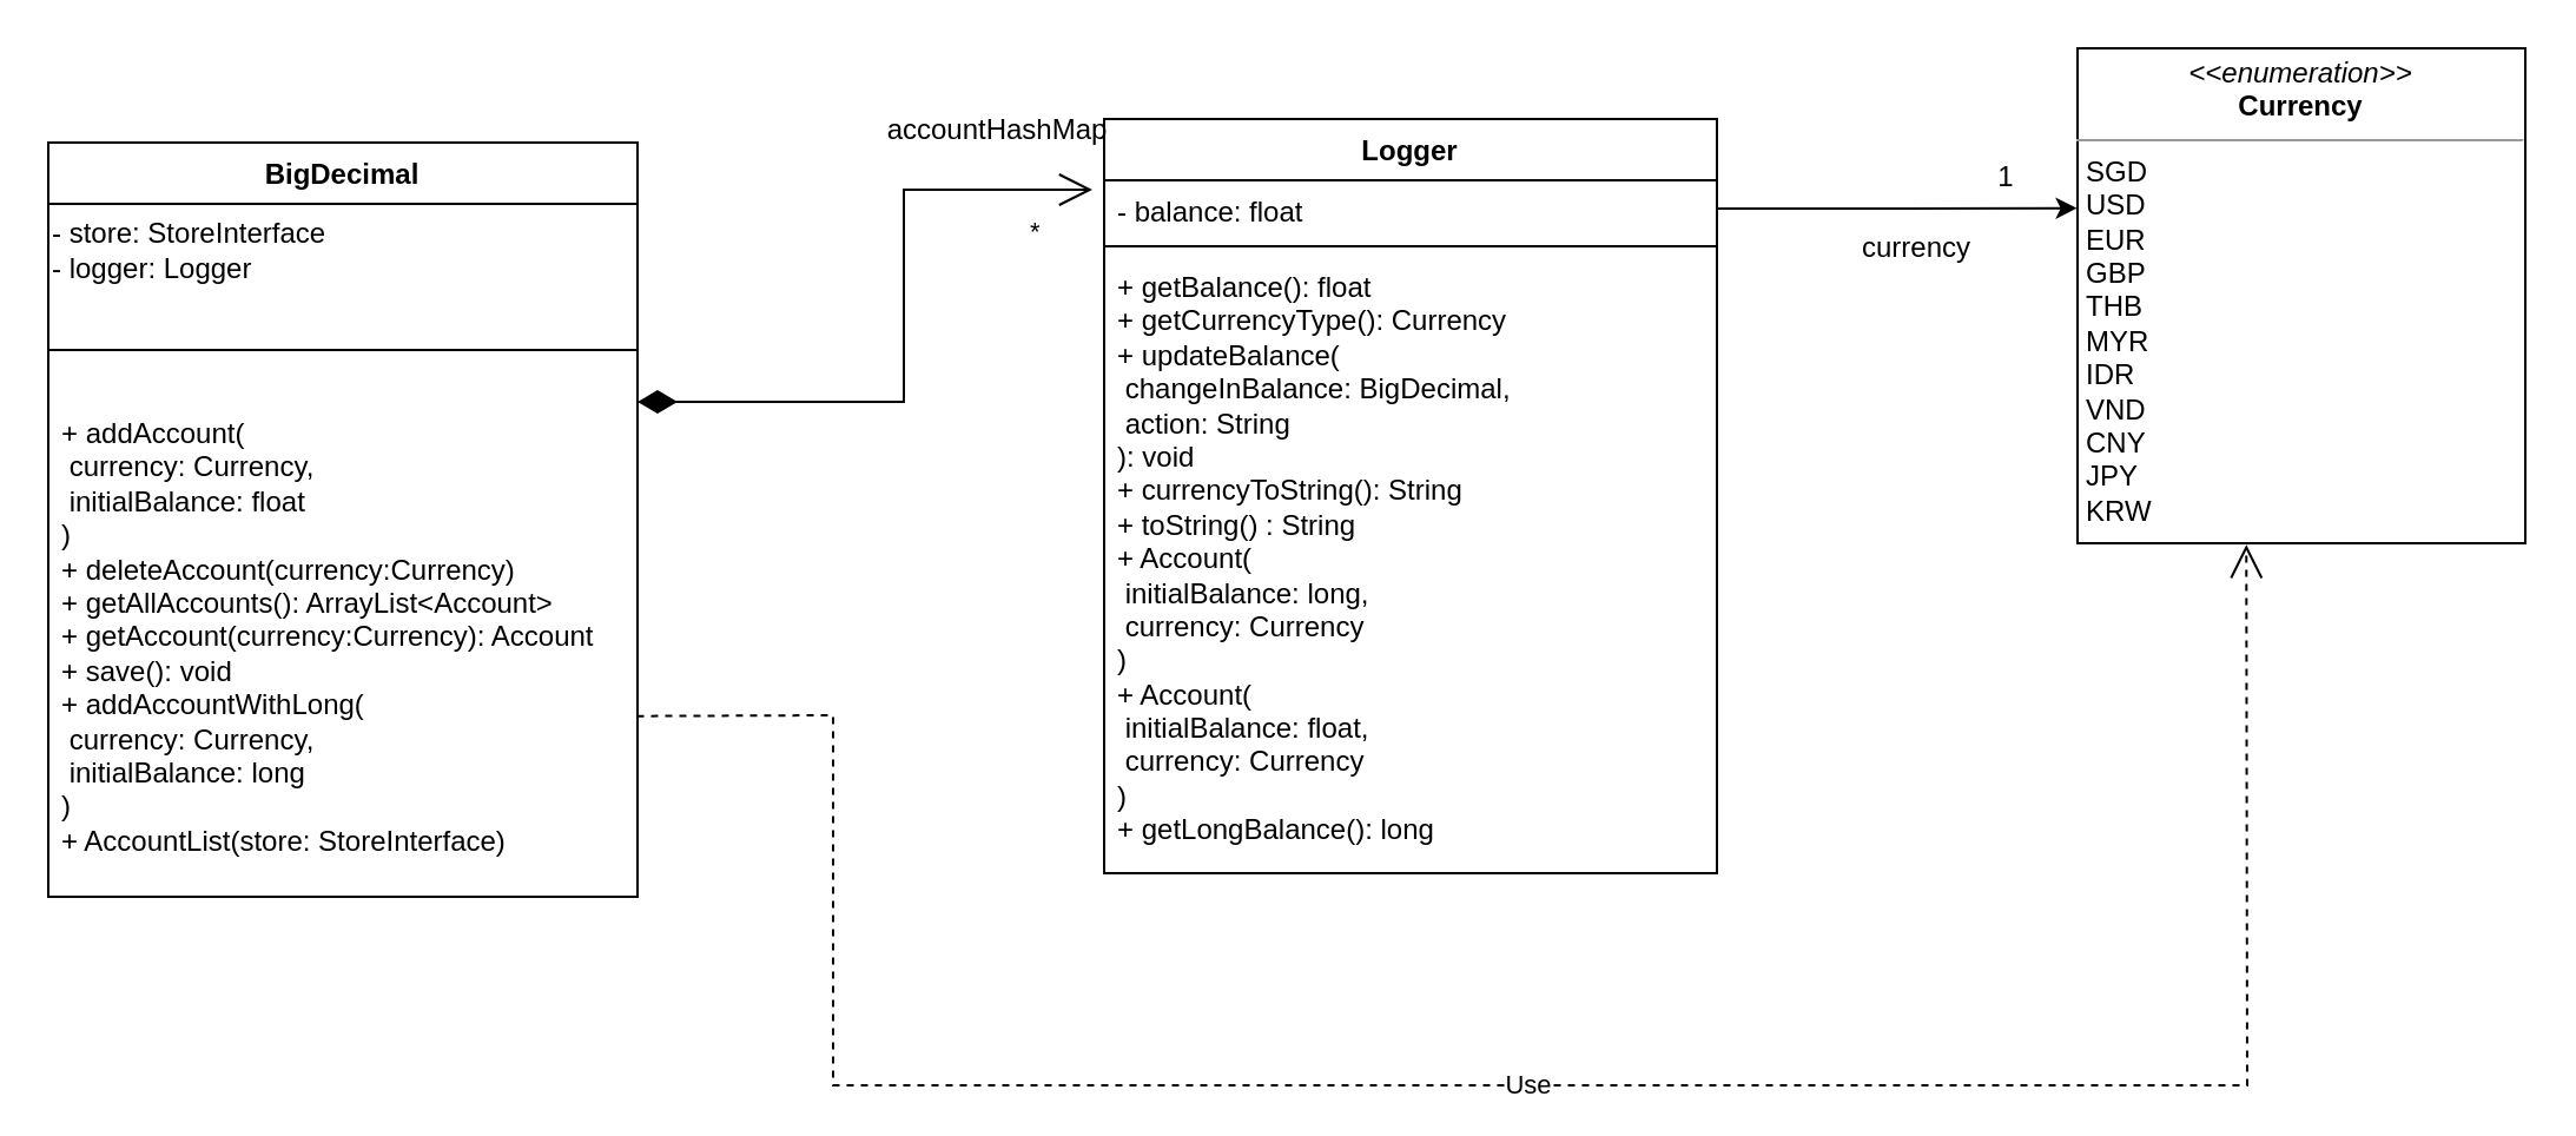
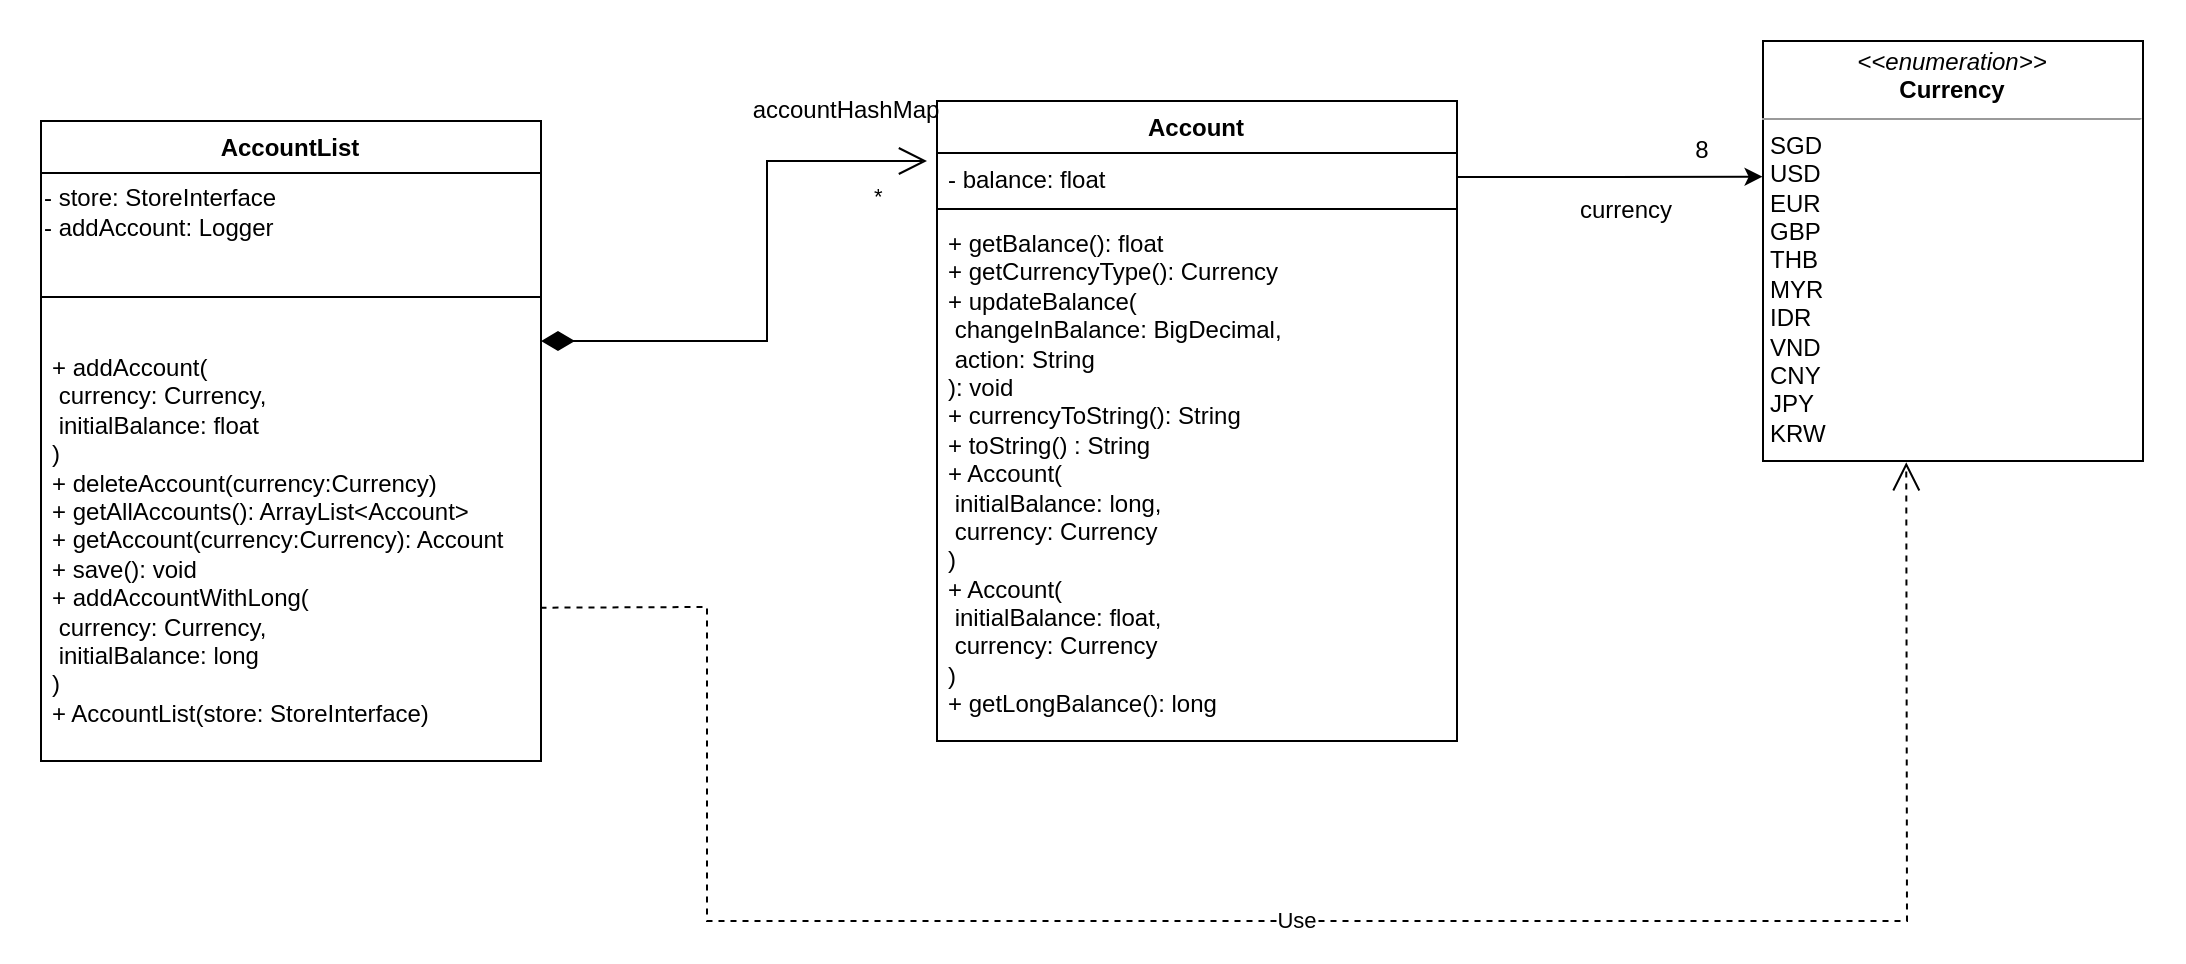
- <mxCell id="2" value="Logger" style="swimlane;fontStyle=1;align=center;verticalAlign=top;childLayout=stackLayout;horizontal=1;startSize=26;horizontalStack=0;resizeParent=1;resizeParentMax=0;resizeLast=0;collapsible=1;marginBottom=0;whiteSpace=wrap;html=1;" parent="1" vertex="1"><mxGeometry x="468" y="50" width="260" height="320" as="geometry" /></mxCell>
+ <mxCell id="2" value="Account" style="swimlane;fontStyle=1;align=center;verticalAlign=top;childLayout=stackLayout;horizontal=1;startSize=26;horizontalStack=0;resizeParent=1;resizeParentMax=0;resizeLast=0;collapsible=1;marginBottom=0;whiteSpace=wrap;html=1;" parent="1" vertex="1"><mxGeometry x="468" y="50" width="260" height="320" as="geometry" /></mxCell>
- <mxCell id="9" value="BigDecimal" style="swimlane;fontStyle=1;align=center;verticalAlign=top;childLayout=stackLayout;horizontal=1;startSize=26;horizontalStack=0;resizeParent=1;resizeParentMax=0;resizeLast=0;collapsible=1;marginBottom=0;whiteSpace=wrap;html=1;" parent="1" vertex="1"><mxGeometry x="20" y="60" width="250" height="320" as="geometry"><mxRectangle x="-413" y="540" width="110" height="30" as="alternateBounds" /></mxGeometry></mxCell>
+ <mxCell id="9" value="AccountList" style="swimlane;fontStyle=1;align=center;verticalAlign=top;childLayout=stackLayout;horizontal=1;startSize=26;horizontalStack=0;resizeParent=1;resizeParentMax=0;resizeLast=0;collapsible=1;marginBottom=0;whiteSpace=wrap;html=1;" parent="1" vertex="1"><mxGeometry x="20" y="60" width="250" height="320" as="geometry"><mxRectangle x="-413" y="540" width="110" height="30" as="alternateBounds" /></mxGeometry></mxCell>
- <mxCell id="8" value="1" style="text;html=1;strokeColor=none;fillColor=none;align=center;verticalAlign=middle;whiteSpace=wrap;rounded=0;" parent="1" vertex="1"><mxGeometry x="821" y="70" width="60" height="10" as="geometry" /></mxCell>
+ <mxCell id="8" value="8" style="text;html=1;strokeColor=none;fillColor=none;align=center;verticalAlign=middle;whiteSpace=wrap;rounded=0;" parent="1" vertex="1"><mxGeometry x="821" y="70" width="60" height="10" as="geometry" /></mxCell>
- <mxCell id="10" value="- store: StoreInterface&lt;br&gt;- logger: Logger" style="text;html=1;align=left;verticalAlign=middle;resizable=0;points=[];autosize=1;strokeColor=none;fillColor=none;" vertex="1" parent="9"><mxGeometry y="26" width="250" height="40" as="geometry" /></mxCell>
+ <mxCell id="10" value="- store: StoreInterface&lt;br&gt;- addAccount: Logger" style="text;html=1;align=left;verticalAlign=middle;resizable=0;points=[];autosize=1;strokeColor=none;fillColor=none;" vertex="1" parent="9"><mxGeometry y="26" width="250" height="40" as="geometry" /></mxCell>
